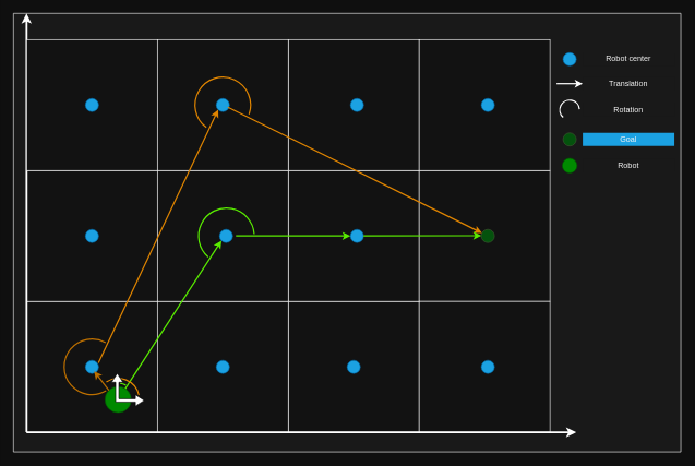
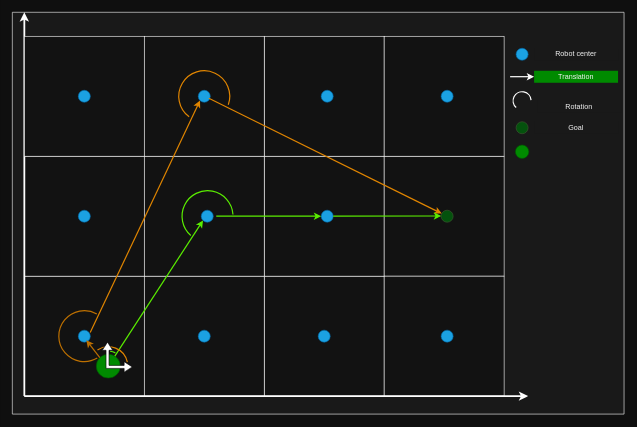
- <mxCell id="46" value="Translation" style="rounded=0;whiteSpace=wrap;html=1;fontColor=#F5F5F5;fillColor=#191919;strokeColor=none;" parent="1" vertex="1"><mxGeometry x="890" y="117.5" width="140" height="20" as="geometry" /></mxCell>
+ <mxCell id="46" value="Translation" style="rounded=0;whiteSpace=wrap;html=1;fontColor=#F5F5F5;fillColor=#008a00;strokeColor=none;" parent="1" vertex="1"><mxGeometry x="890" y="117.5" width="140" height="20" as="geometry" /></mxCell>
- <mxCell id="47" value="Rotation" style="rounded=0;whiteSpace=wrap;html=1;fontColor=#F5F5F5;fillColor=#191919;strokeColor=none;" parent="1" vertex="1"><mxGeometry x="890" y="157.5" width="140" height="20" as="geometry" /></mxCell>
+ <mxCell id="47" value="Rotation" style="rounded=0;whiteSpace=wrap;html=1;fontColor=#F5F5F5;fillColor=#191919;strokeColor=none;" parent="1" vertex="1"><mxGeometry x="895" y="167.5" width="140" height="20" as="geometry" /></mxCell>
- <mxCell id="50" value="Goal" style="rounded=0;whiteSpace=wrap;html=1;fontColor=#F5F5F5;fillColor=#1ba1e2;strokeColor=none;" vertex="1" parent="1"><mxGeometry x="890" y="202.5" width="140" height="20" as="geometry" /></mxCell>
+ <mxCell id="50" value="Goal" style="rounded=0;whiteSpace=wrap;html=1;fontColor=#F5F5F5;fillColor=#191919;strokeColor=none;" vertex="1" parent="1"><mxGeometry x="890" y="202.5" width="140" height="20" as="geometry" /></mxCell>
- <mxCell id="52" value="Robot" style="rounded=0;whiteSpace=wrap;html=1;fontColor=#F5F5F5;fillColor=#191919;strokeColor=none;" vertex="1" parent="1"><mxGeometry x="890" y="242.5" width="140" height="20" as="geometry" /></mxCell>
